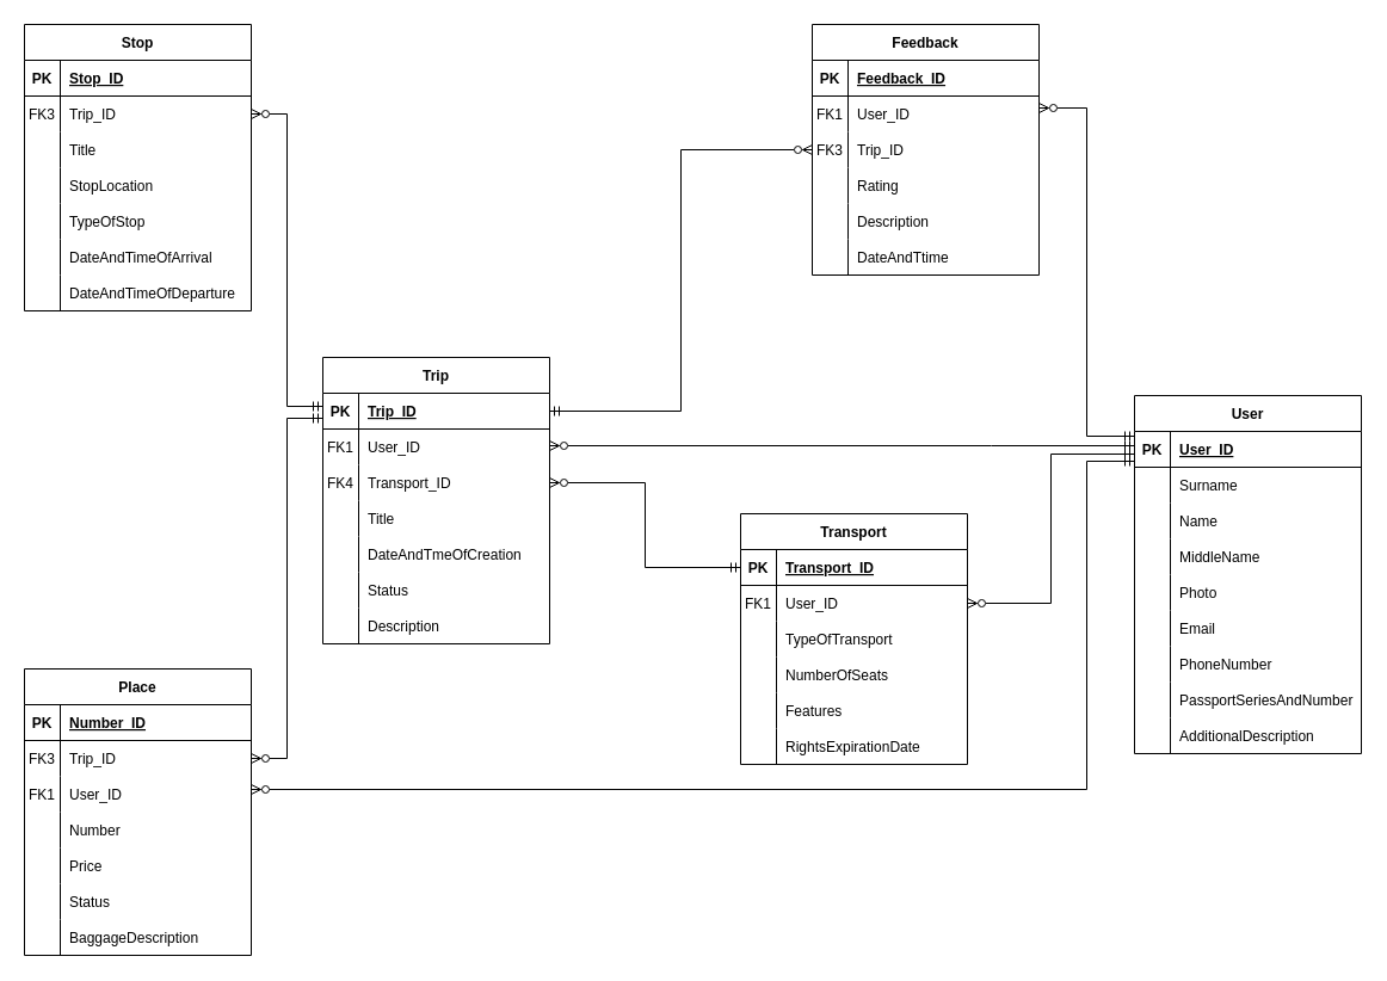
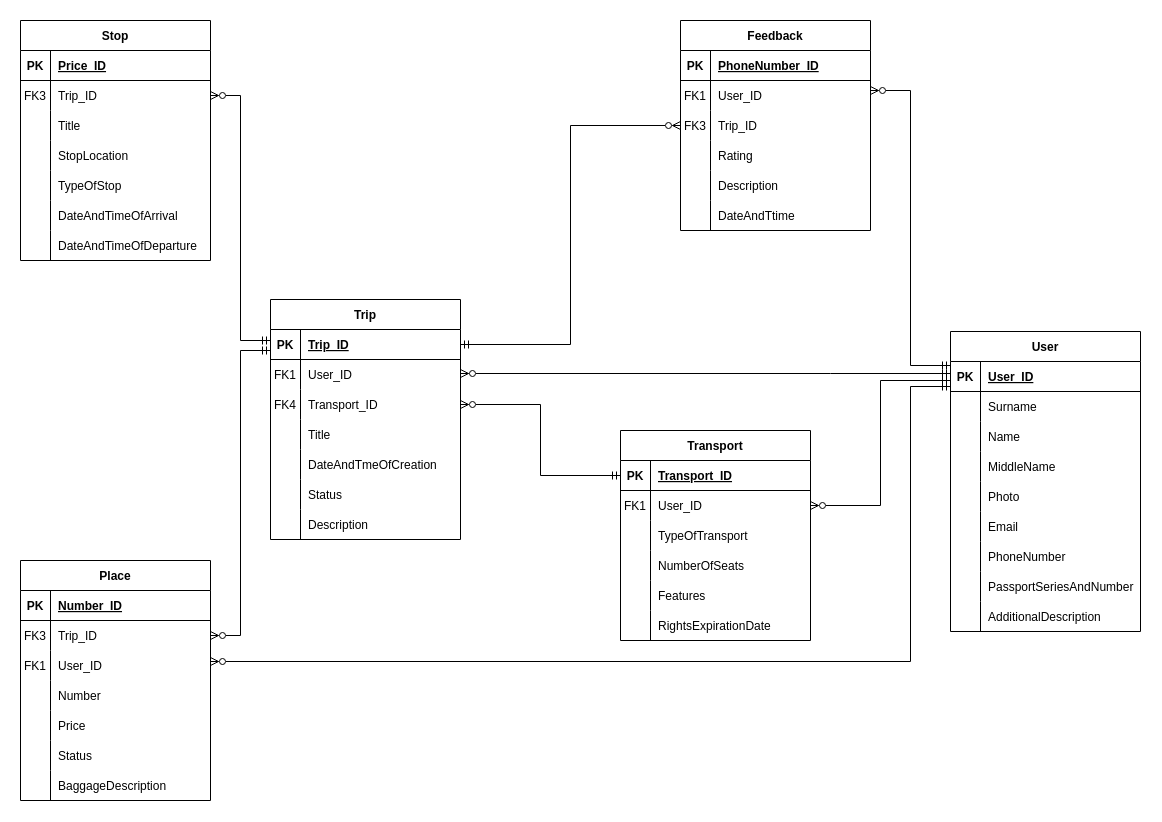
- <mxCell id="74" value="Stop_ID" style="shape=partialRectangle;connectable=0;fillColor=none;top=0;left=0;bottom=0;right=0;align=left;spacingLeft=6;fontStyle=5;overflow=hidden;" vertex="1" parent="72"><mxGeometry x="30" width="160" height="30" as="geometry"><mxRectangle width="160" height="30" as="alternateBounds" /></mxGeometry></mxCell>
+ <mxCell id="74" value="Price_ID" style="shape=partialRectangle;connectable=0;fillColor=none;top=0;left=0;bottom=0;right=0;align=left;spacingLeft=6;fontStyle=5;overflow=hidden;" vertex="1" parent="72"><mxGeometry x="30" width="160" height="30" as="geometry"><mxRectangle width="160" height="30" as="alternateBounds" /></mxGeometry></mxCell>
- <mxCell id="118" value="Feedback_ID" style="shape=partialRectangle;connectable=0;fillColor=none;top=0;left=0;bottom=0;right=0;align=left;spacingLeft=6;fontStyle=5;overflow=hidden;" vertex="1" parent="116"><mxGeometry x="30" width="160" height="30" as="geometry"><mxRectangle width="160" height="30" as="alternateBounds" /></mxGeometry></mxCell>
+ <mxCell id="118" value="PhoneNumber_ID" style="shape=partialRectangle;connectable=0;fillColor=none;top=0;left=0;bottom=0;right=0;align=left;spacingLeft=6;fontStyle=5;overflow=hidden;" vertex="1" parent="116"><mxGeometry x="30" width="160" height="30" as="geometry"><mxRectangle width="160" height="30" as="alternateBounds" /></mxGeometry></mxCell>
